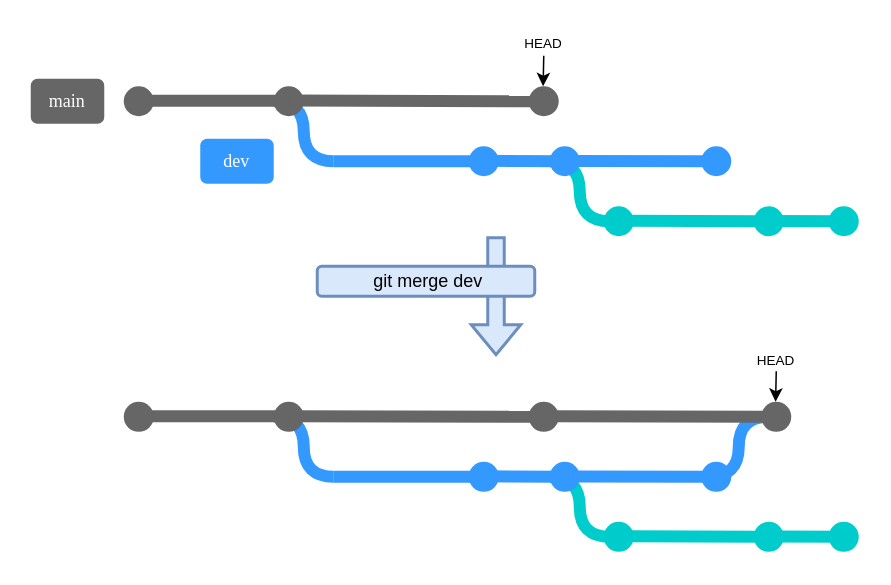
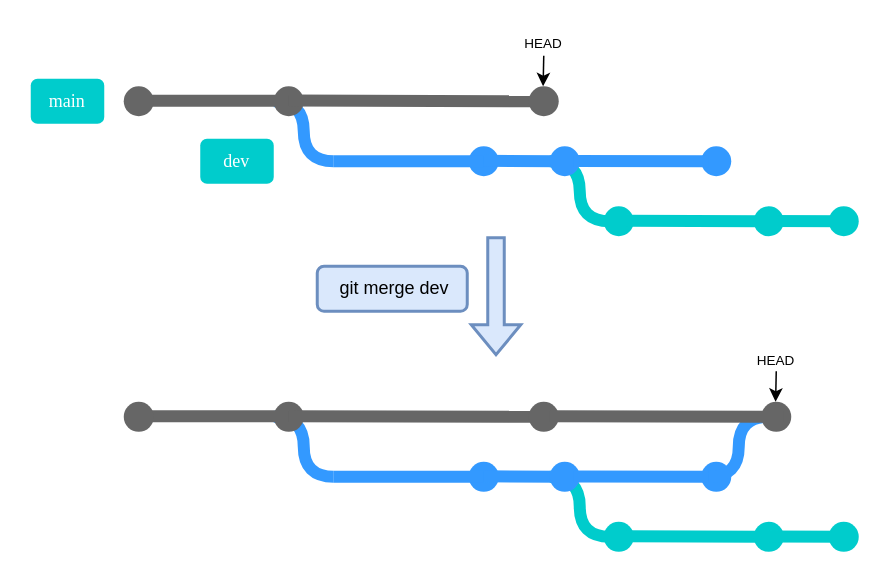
- <mxCell id="47" value="&lt;font face=&quot;Verdana&quot; color=&quot;#ffffff&quot;&gt;main&lt;/font&gt;" style="rounded=1;whiteSpace=wrap;html=1;strokeColor=none;fillColor=#666666;" vertex="1" parent="1"><mxGeometry x="20" y="52" width="49" height="30" as="geometry" /></mxCell>
+ <mxCell id="47" value="&lt;font face=&quot;Verdana&quot; color=&quot;#ffffff&quot;&gt;main&lt;/font&gt;" style="rounded=1;whiteSpace=wrap;html=1;strokeColor=none;fillColor=#00cccc;" vertex="1" parent="1"><mxGeometry x="20" y="52" width="49" height="30" as="geometry" /></mxCell>
- <mxCell id="48" value="&lt;font face=&quot;Verdana&quot; color=&quot;#ffffff&quot;&gt;dev&lt;/font&gt;" style="rounded=1;whiteSpace=wrap;html=1;strokeColor=none;fillColor=#3399FF;" vertex="1" parent="1"><mxGeometry x="133" y="92" width="49" height="30" as="geometry" /></mxCell>
+ <mxCell id="48" value="&lt;font face=&quot;Verdana&quot; color=&quot;#ffffff&quot;&gt;dev&lt;/font&gt;" style="rounded=1;whiteSpace=wrap;html=1;strokeColor=none;fillColor=#00cccc;" vertex="1" parent="1"><mxGeometry x="133" y="92" width="49" height="30" as="geometry" /></mxCell>
- <mxCell id="42" value="&amp;nbsp;git merge dev" style="rounded=1;whiteSpace=wrap;html=1;fillColor=#dae8fc;strokeColor=#6c8ebf;strokeWidth=2;fontFamily=Helvetica;" parent="1" vertex="1"><mxGeometry x="211" y="177" width="145" height="20" as="geometry" /></mxCell>
+ <mxCell id="42" value="&amp;nbsp;git merge dev" style="rounded=1;whiteSpace=wrap;html=1;fillColor=#dae8fc;strokeColor=#6c8ebf;strokeWidth=2;fontFamily=Helvetica;" parent="1" vertex="1"><mxGeometry x="211" y="177" width="100" height="30" as="geometry" /></mxCell>
